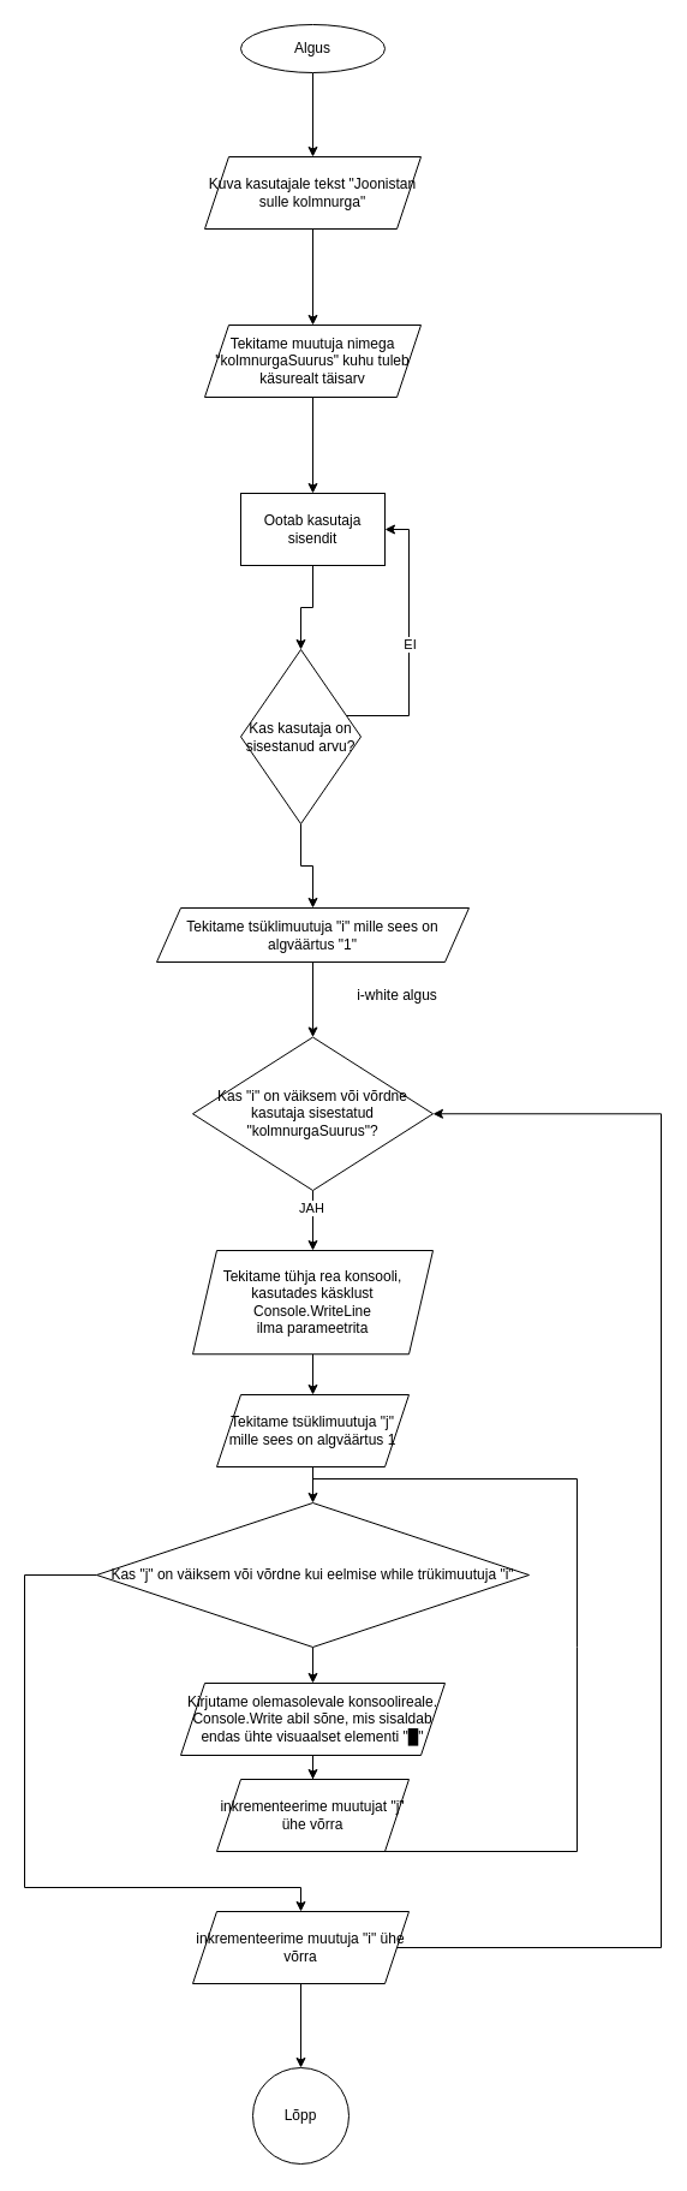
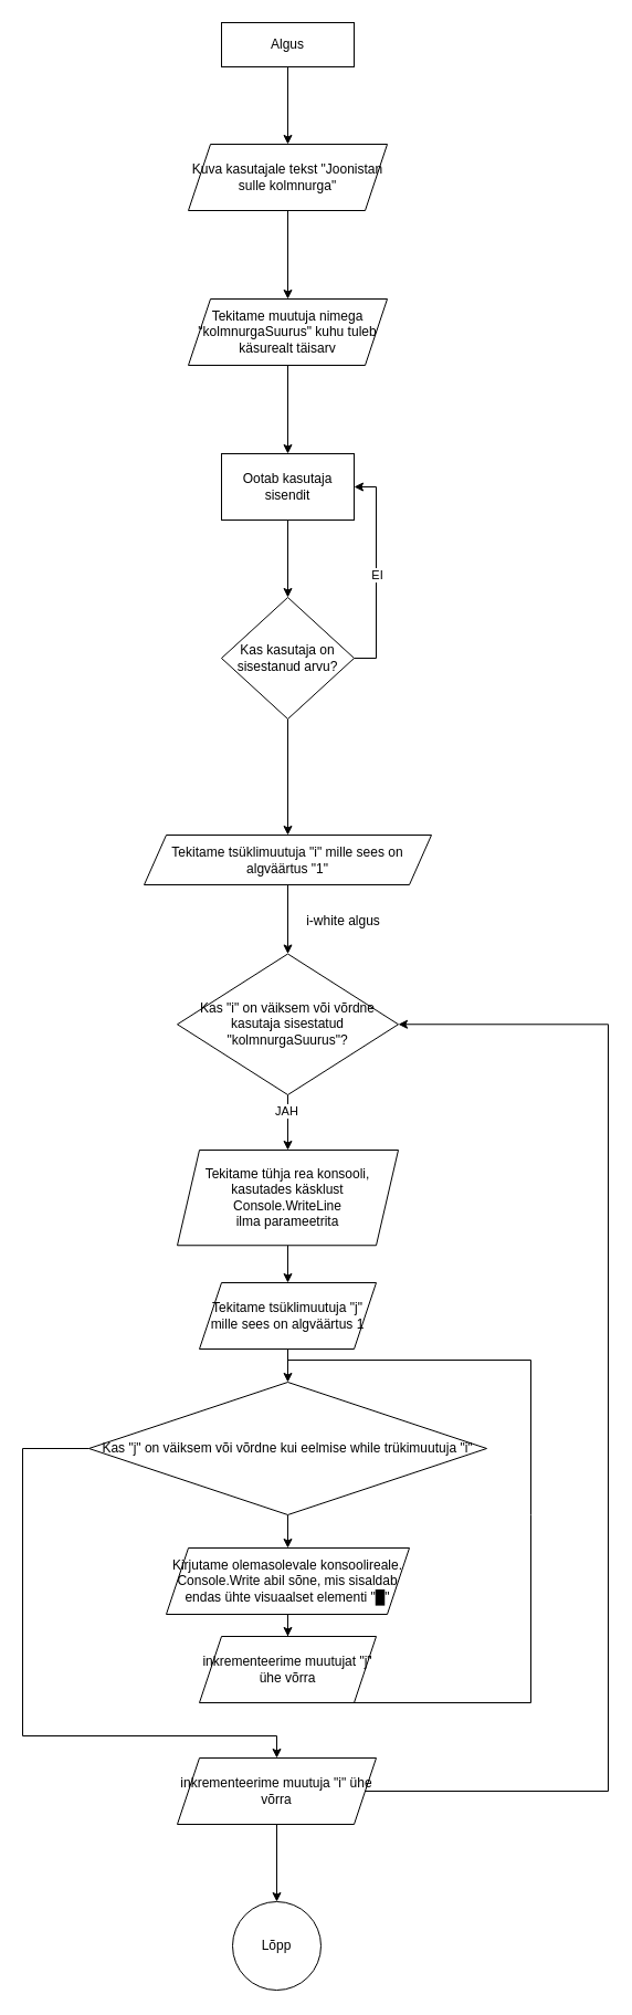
- <mxCell id="3" value="Algus" style="ellipse;whiteSpace=wrap;html=1;" vertex="1" parent="1"><mxGeometry x="200" y="20" width="120" height="40" as="geometry" /></mxCell>
+ <mxCell id="3" value="Algus" style="whiteSpace=wrap;html=1;rounded=0;" vertex="1" parent="1"><mxGeometry x="200" y="20" width="120" height="40" as="geometry" /></mxCell>
- <mxCell id="13" value="Kas kasutaja on sisestanud arvu?" style="rhombus;whiteSpace=wrap;html=1;" vertex="1" parent="1"><mxGeometry x="200" y="540" width="100" height="145" as="geometry" /></mxCell>
+ <mxCell id="13" value="Kas kasutaja on sisestanud arvu?" style="rhombus;whiteSpace=wrap;html=1;" vertex="1" parent="1"><mxGeometry x="200" y="540" width="120" height="110" as="geometry" /></mxCell>
- <mxCell id="23" value="i-white algus" style="text;html=1;align=center;verticalAlign=middle;resizable=0;points=[];autosize=1;strokeColor=none;fillColor=none;" vertex="1" parent="1"><mxGeometry x="285" y="813" width="90" height="30" as="geometry" /></mxCell>
+ <mxCell id="23" value="i-white algus" style="text;html=1;align=center;verticalAlign=middle;resizable=0;points=[];autosize=1;strokeColor=none;fillColor=none;" vertex="1" parent="1"><mxGeometry x="265" y="818" width="90" height="30" as="geometry" /></mxCell>
